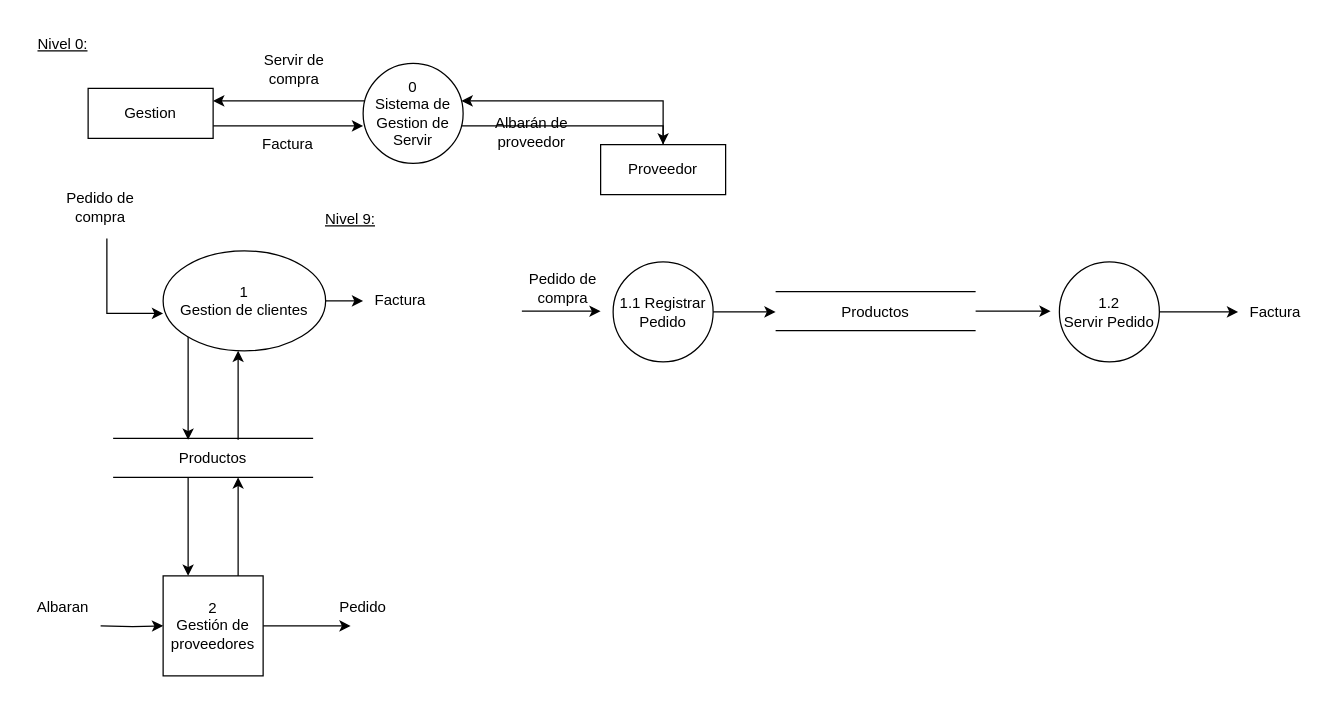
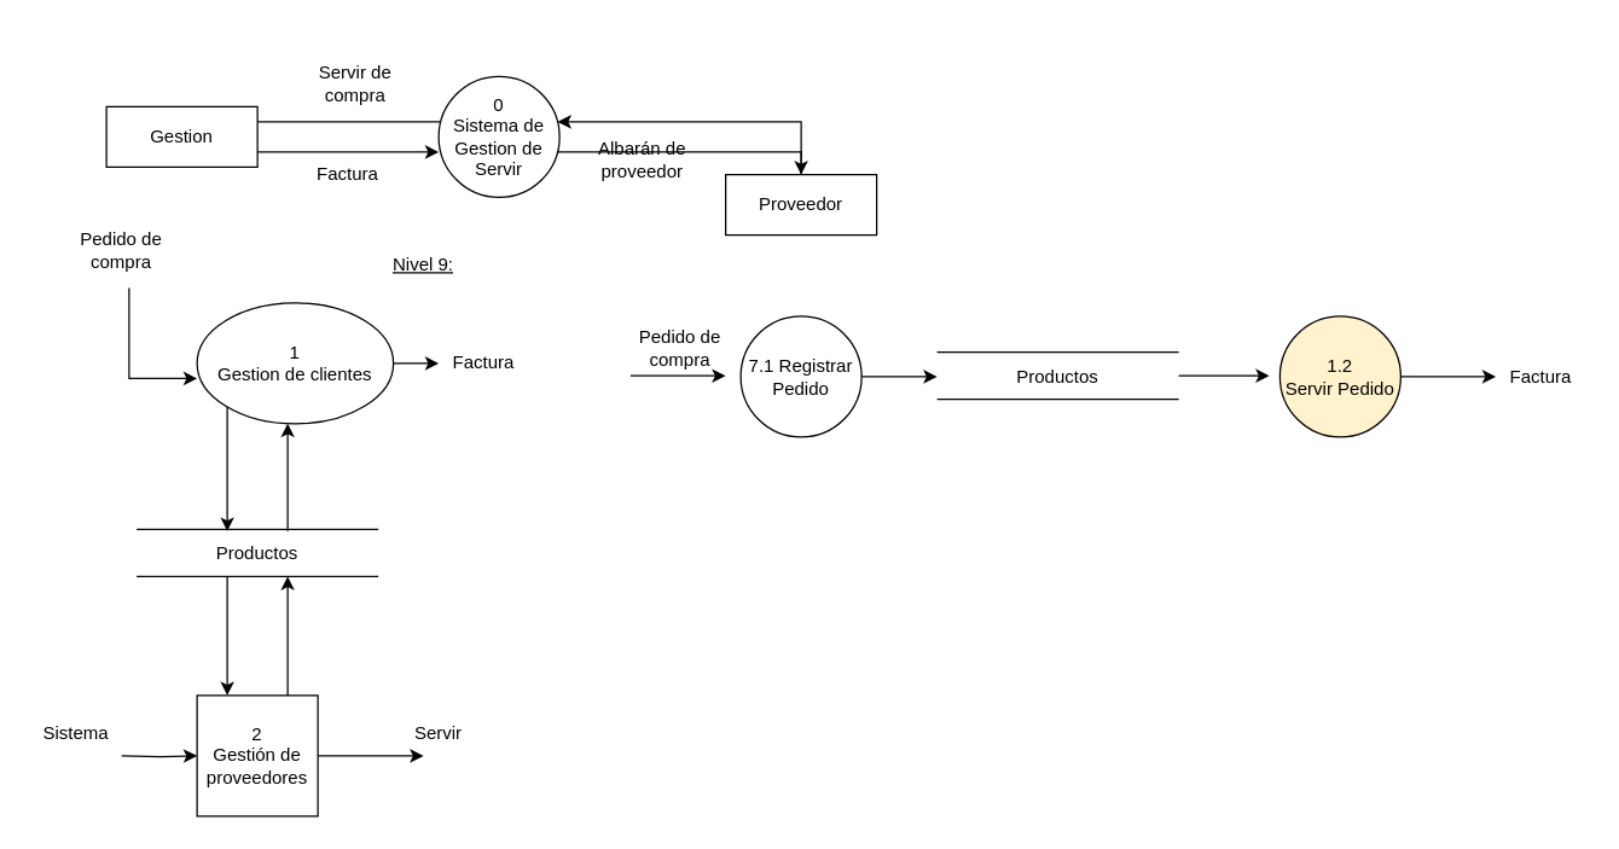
- <mxCell id="29" value="&lt;u&gt;Nivel 0:&lt;/u&gt;" style="text;html=1;strokeColor=none;fillColor=none;align=center;verticalAlign=middle;whiteSpace=wrap;rounded=0;" vertex="1" parent="1"><mxGeometry width="60" height="30" as="geometry" x="20" y="20" /></mxCell>
- <mxCell id="5" style="edgeStyle=orthogonalEdgeStyle;rounded=0;orthogonalLoop=1;jettySize=auto;html=1;" edge="1" parent="1" source="6" target="3"><mxGeometry relative="1" as="geometry"><Array as="points"><mxPoint x="210" y="80" /><mxPoint x="210" y="80" /></Array></mxGeometry></mxCell>
+ <mxCell id="5" style="edgeStyle=orthogonalEdgeStyle;rounded=0;orthogonalLoop=1;jettySize=auto;html=1;endArrow=none;" edge="1" parent="1" source="6" target="3"><mxGeometry relative="1" as="geometry"><Array as="points"><mxPoint x="210" y="80" /><mxPoint x="210" y="80" /></Array></mxGeometry></mxCell>
- <mxCell id="32" value="1.1 Registrar Pedido" style="ellipse;whiteSpace=wrap;html=1;aspect=fixed;" vertex="1" parent="1"><mxGeometry x="490" y="208.82" width="80" height="80" as="geometry" /></mxCell>
+ <mxCell id="32" value="7.1 Registrar Pedido" style="ellipse;whiteSpace=wrap;html=1;aspect=fixed;" vertex="1" parent="1"><mxGeometry x="490" y="208.82" width="80" height="80" as="geometry" /></mxCell>
- <mxCell id="37" value="&lt;div&gt;1.2&lt;/div&gt;&lt;div&gt;Servir Pedido&lt;br&gt;&lt;/div&gt;" style="ellipse;whiteSpace=wrap;html=1;aspect=fixed;" vertex="1" parent="1"><mxGeometry x="847" y="208.82" width="80" height="80" as="geometry" /></mxCell>
+ <mxCell id="37" value="&lt;div&gt;1.2&lt;/div&gt;&lt;div&gt;Servir Pedido&lt;br&gt;&lt;/div&gt;" style="ellipse;whiteSpace=wrap;html=1;aspect=fixed;fillColor=#fff2cc;" vertex="1" parent="1"><mxGeometry x="847" y="208.82" width="80" height="80" as="geometry" /></mxCell>
- <mxCell id="27" value="Albaran" style="text;html=1;strokeColor=none;fillColor=none;align=center;verticalAlign=middle;whiteSpace=wrap;rounded=0;" vertex="1" parent="1"><mxGeometry y="470" width="60" height="30" as="geometry" x="20" /></mxCell>
+ <mxCell id="27" value="Sistema" style="text;html=1;strokeColor=none;fillColor=none;align=center;verticalAlign=middle;whiteSpace=wrap;rounded=0;" vertex="1" parent="1"><mxGeometry y="470" width="60" height="30" as="geometry" x="20" /></mxCell>
- <mxCell id="28" value="Pedido" style="text;html=1;strokeColor=none;fillColor=none;align=center;verticalAlign=middle;whiteSpace=wrap;rounded=0;" vertex="1" parent="1"><mxGeometry x="260" y="470" width="60" height="30" as="geometry" /></mxCell>
+ <mxCell id="28" value="Servir" style="text;html=1;strokeColor=none;fillColor=none;align=center;verticalAlign=middle;whiteSpace=wrap;rounded=0;" vertex="1" parent="1"><mxGeometry x="260" y="470" width="60" height="30" as="geometry" /></mxCell>
